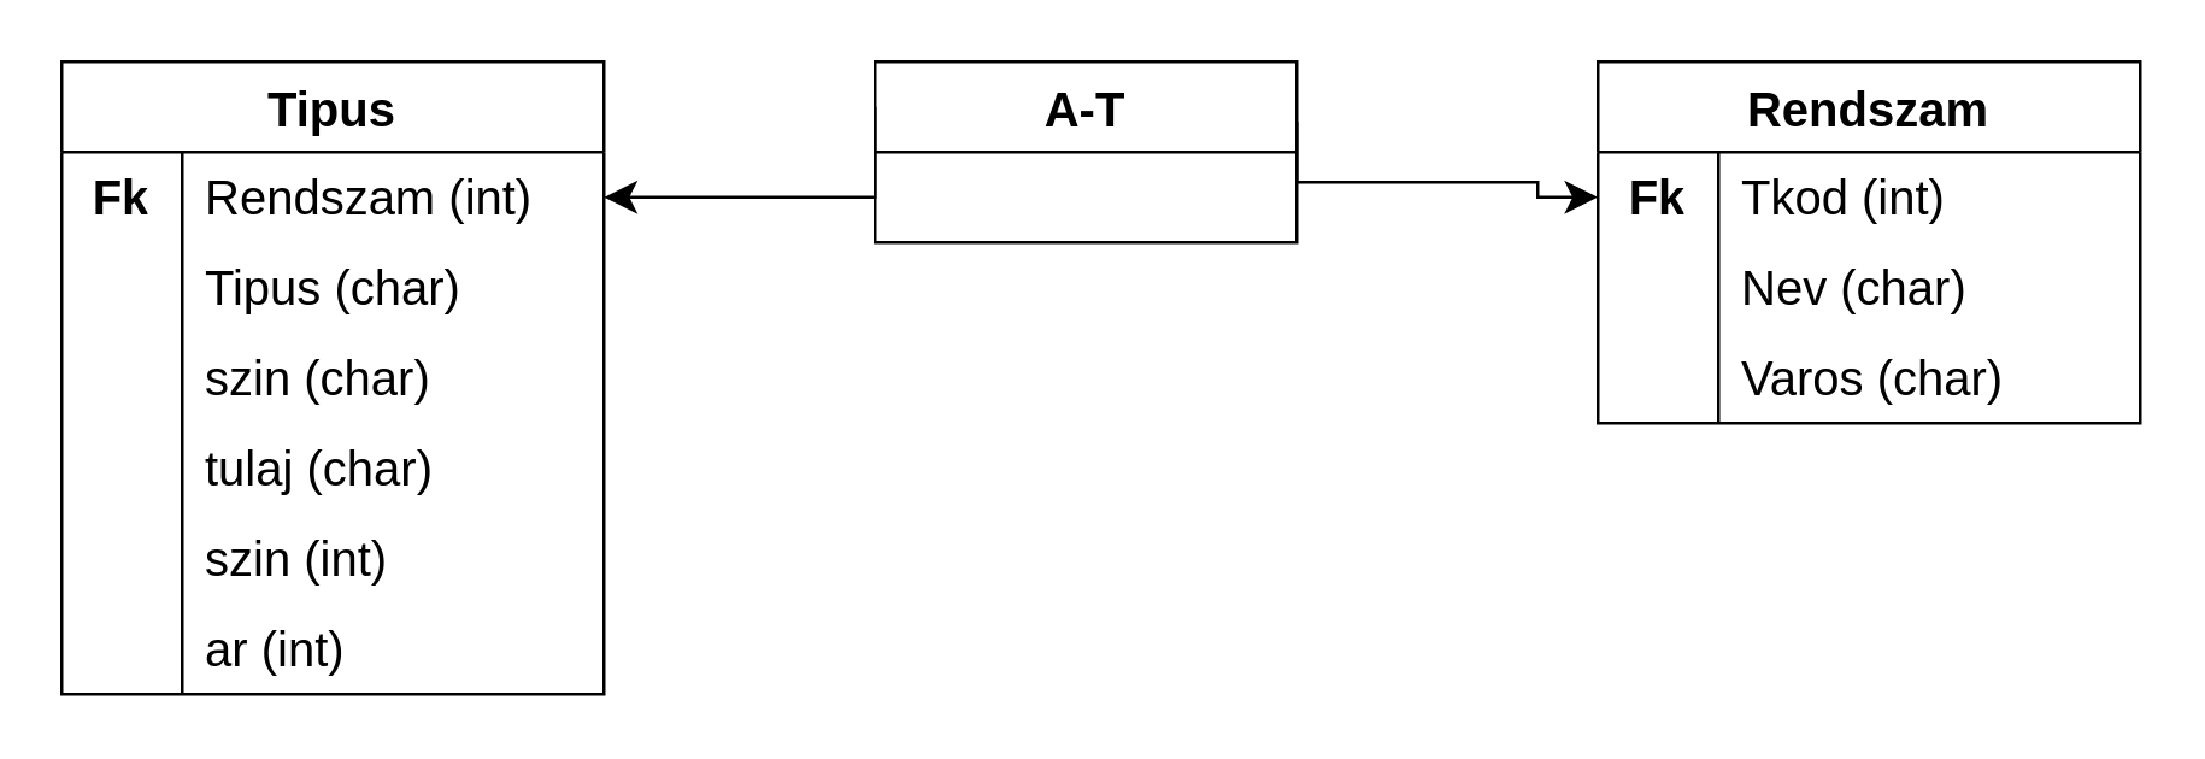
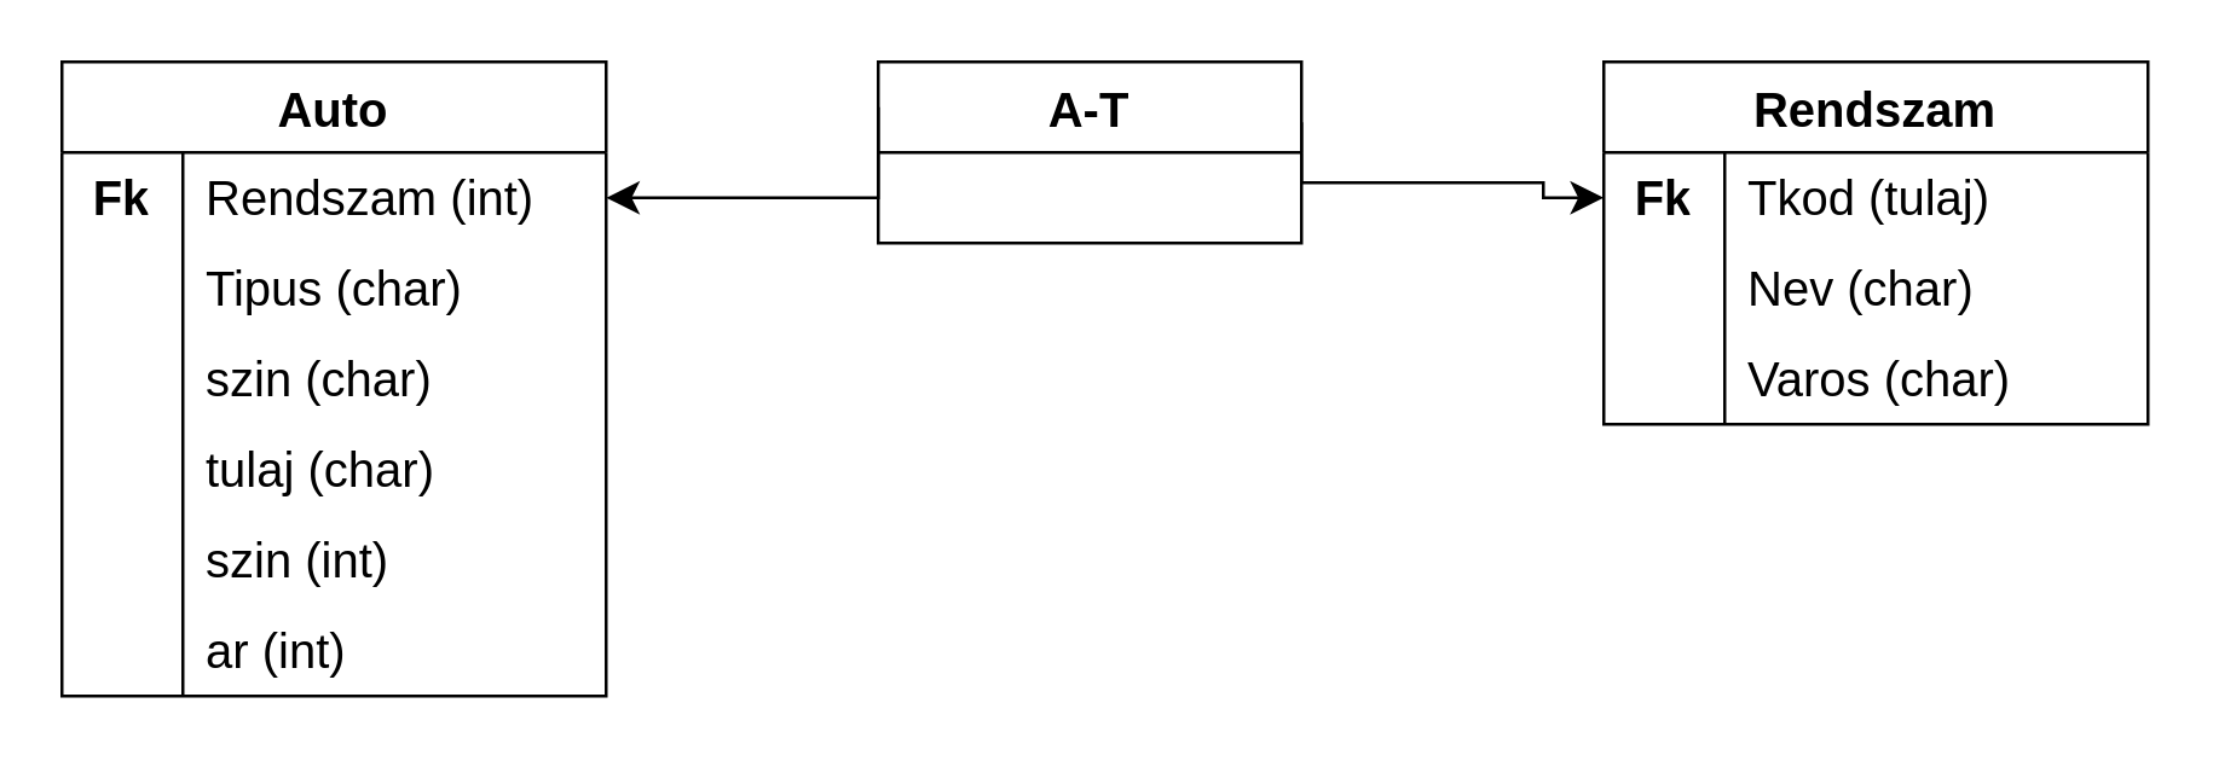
- <mxCell id="12" value="Tipus" style="shape=table;startSize=30;container=1;collapsible=0;childLayout=tableLayout;fixedRows=1;rowLines=0;fontStyle=1;strokeColor=default;fontSize=16;" parent="1" vertex="1"><mxGeometry x="20" y="20" width="180" height="210" as="geometry" /></mxCell>
+ <mxCell id="12" value="Auto" style="shape=table;startSize=30;container=1;collapsible=0;childLayout=tableLayout;fixedRows=1;rowLines=0;fontStyle=1;strokeColor=default;fontSize=16;" parent="1" vertex="1"><mxGeometry x="20" y="20" width="180" height="210" as="geometry" /></mxCell>
- <mxCell id="5" value="Tkod (int)" style="shape=partialRectangle;html=1;whiteSpace=wrap;connectable=0;fillColor=none;top=0;left=0;bottom=0;right=0;align=left;spacingLeft=6;overflow=hidden;strokeColor=inherit;fontSize=16;" parent="3" vertex="1"><mxGeometry x="40" width="140" height="30" as="geometry"><mxRectangle width="140" height="30" as="alternateBounds" /></mxGeometry></mxCell>
+ <mxCell id="5" value="Tkod (tulaj)" style="shape=partialRectangle;html=1;whiteSpace=wrap;connectable=0;fillColor=none;top=0;left=0;bottom=0;right=0;align=left;spacingLeft=6;overflow=hidden;strokeColor=inherit;fontSize=16;" parent="3" vertex="1"><mxGeometry x="40" width="140" height="30" as="geometry"><mxRectangle width="140" height="30" as="alternateBounds" /></mxGeometry></mxCell>
